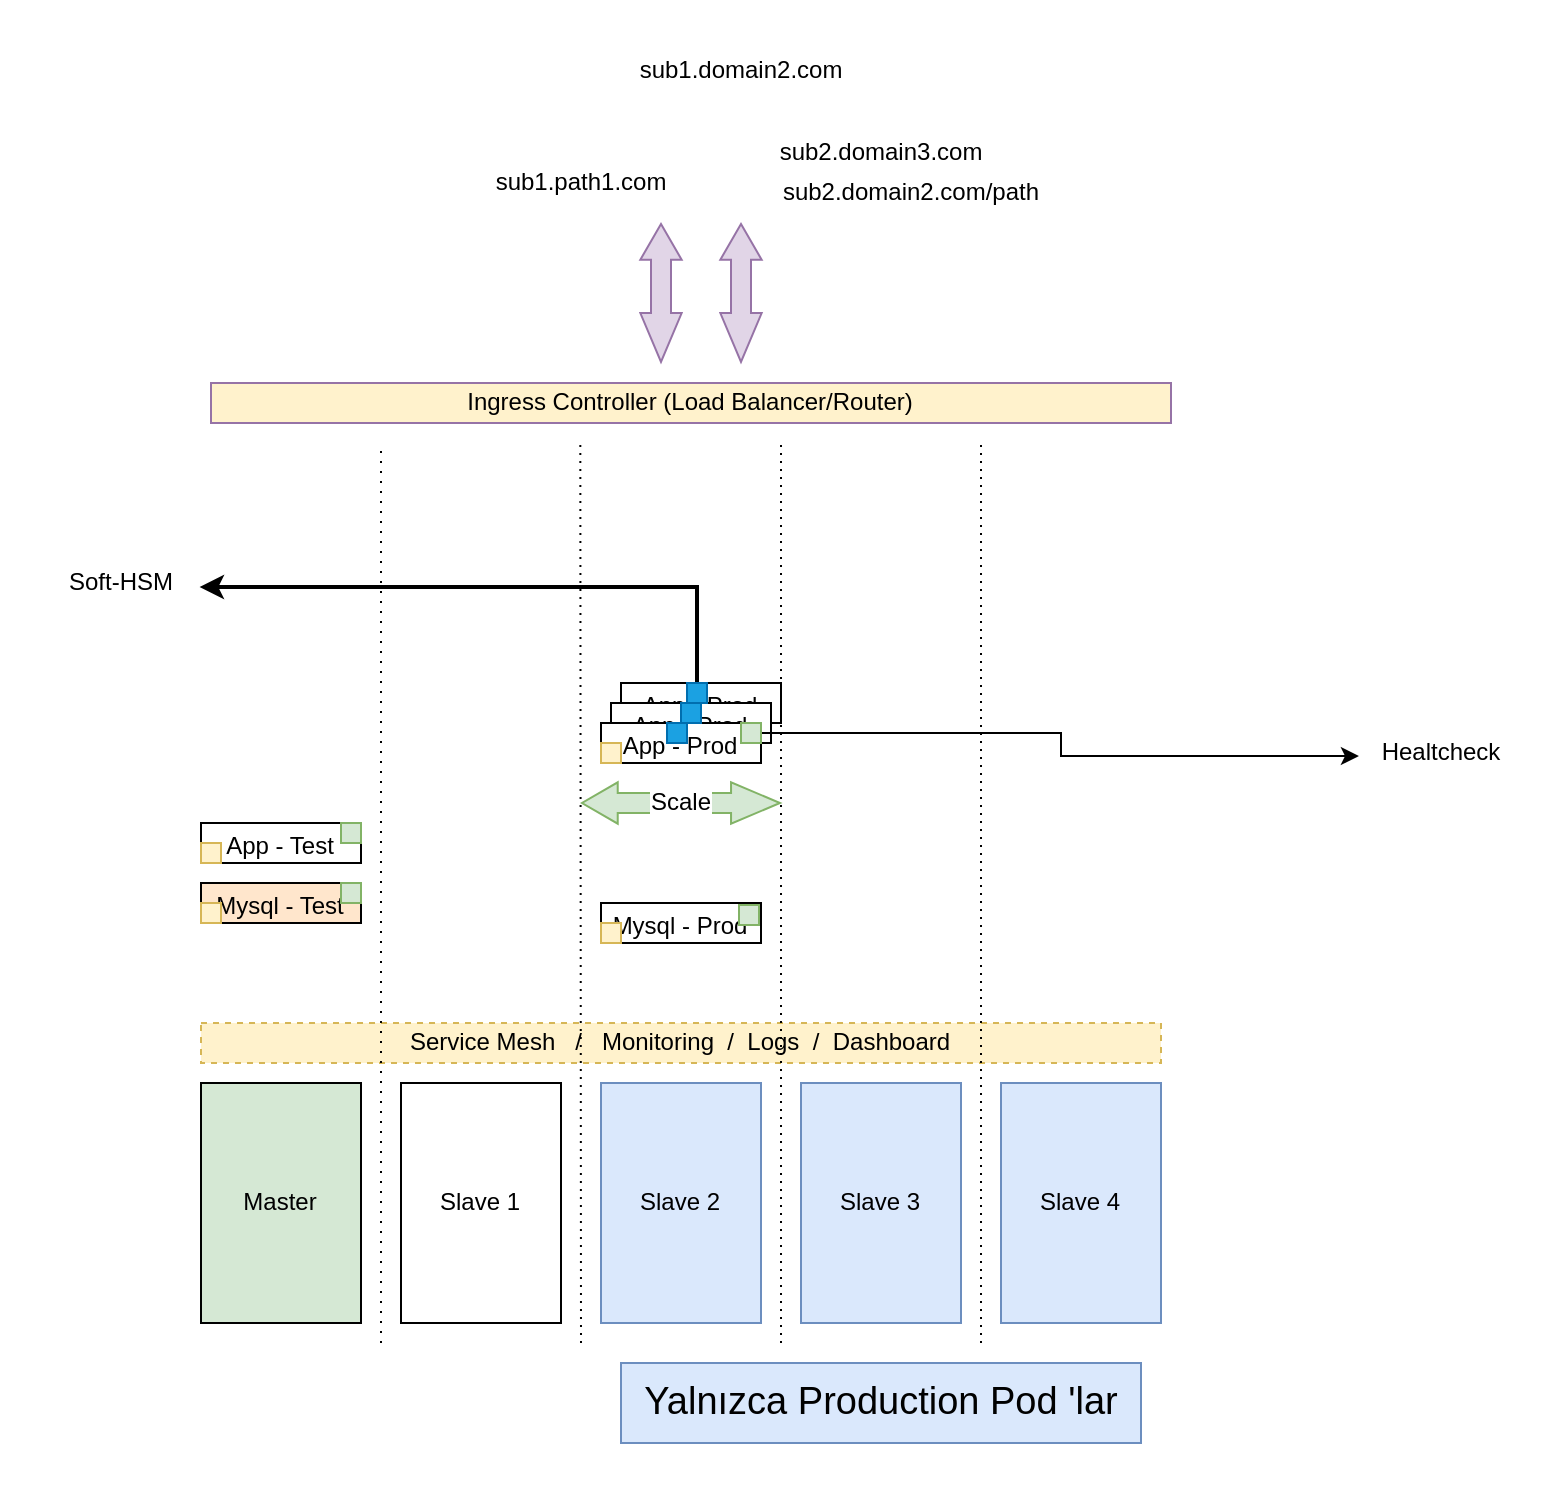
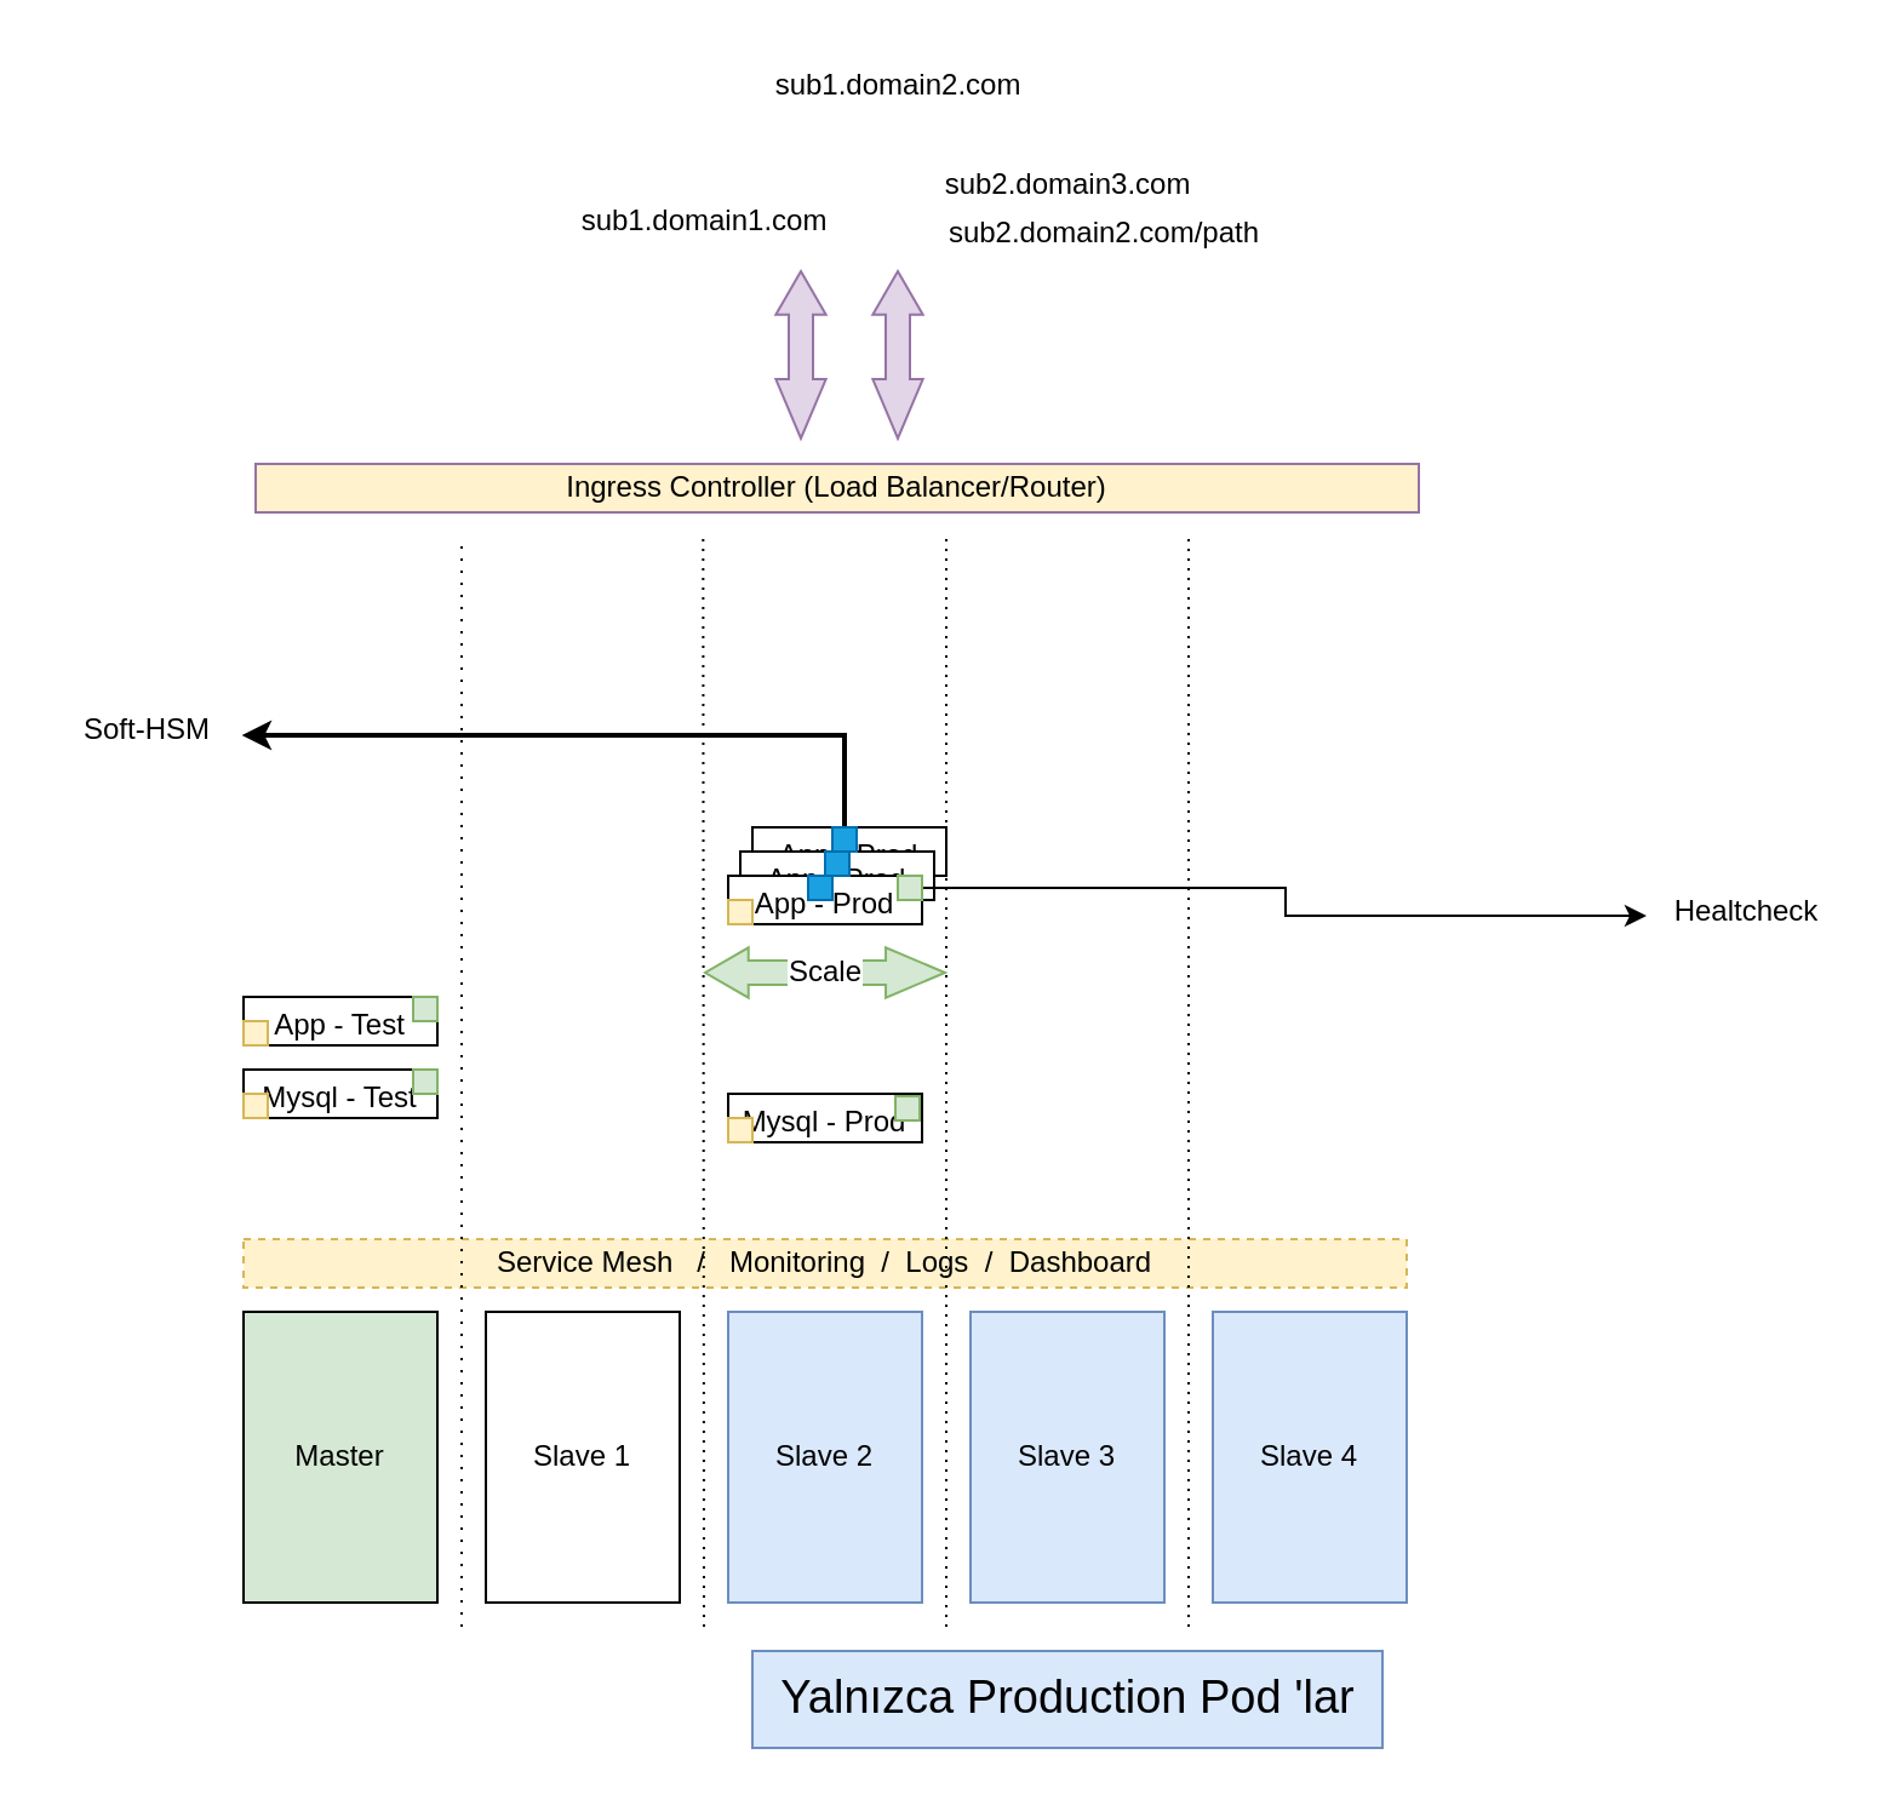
- <mxCell id="25" value="sub1.path1.com" style="text;html=1;align=center;verticalAlign=middle;resizable=0;points=[];autosize=1;strokeColor=none;fillColor=none;fontSize=12;" vertex="1" parent="1"><mxGeometry x="230" y="76" width="120" height="30" as="geometry" /></mxCell>
+ <mxCell id="25" value="sub1.domain1.com" style="text;html=1;align=center;verticalAlign=middle;resizable=0;points=[];autosize=1;strokeColor=none;fillColor=none;fontSize=12;" vertex="1" parent="1"><mxGeometry x="230" y="76" width="120" height="30" as="geometry" /></mxCell>
- <mxCell id="41" value="Soft-HSM" style="text;html=1;align=center;verticalAlign=middle;resizable=0;points=[];autosize=1;strokeColor=none;fillColor=none;fontSize=12;" vertex="1" parent="1"><mxGeometry x="20" y="276" width="80" height="30" as="geometry" /></mxCell>
+ <mxCell id="41" value="Soft-HSM" style="text;html=1;align=center;verticalAlign=middle;resizable=0;points=[];autosize=1;strokeColor=none;fillColor=none;fontSize=12;" vertex="1" parent="1"><mxGeometry x="20" y="286" width="80" height="30" as="geometry" /></mxCell>
- <mxCell id="8" value="&lt;font style=&quot;font-size: 12px;&quot;&gt;Mysql - Test&lt;/font&gt;" style="rounded=0;whiteSpace=wrap;html=1;fontSize=19;fillColor=#ffe6cc;" vertex="1" parent="1"><mxGeometry x="100" y="441" width="80" height="20" as="geometry" /></mxCell>
+ <mxCell id="8" value="&lt;font style=&quot;font-size: 12px;&quot;&gt;Mysql - Test&lt;/font&gt;" style="rounded=0;whiteSpace=wrap;html=1;fontSize=19;" vertex="1" parent="1"><mxGeometry x="100" y="441" width="80" height="20" as="geometry" /></mxCell>
